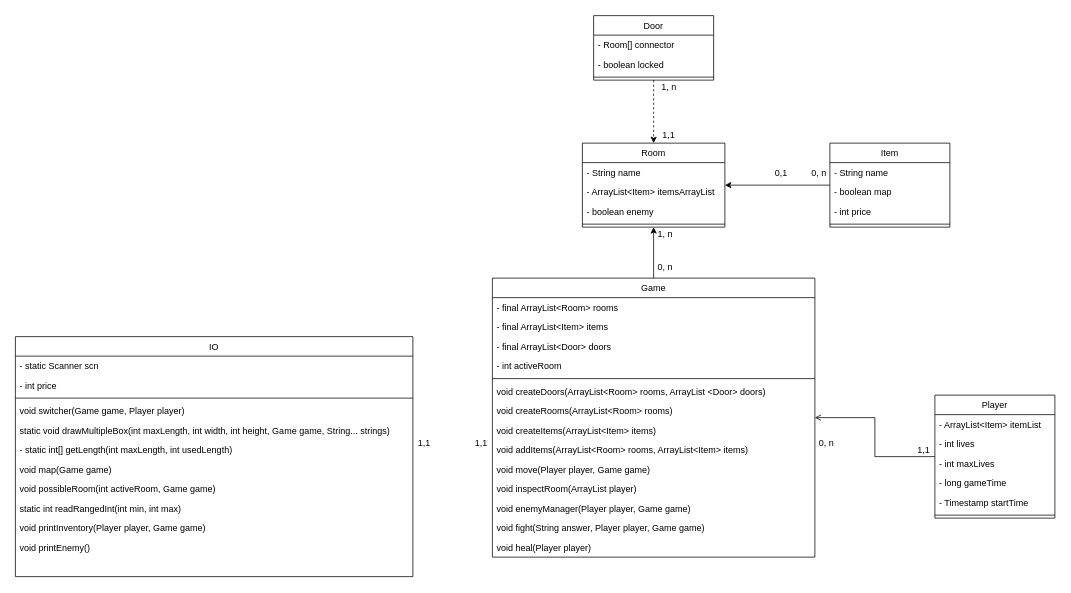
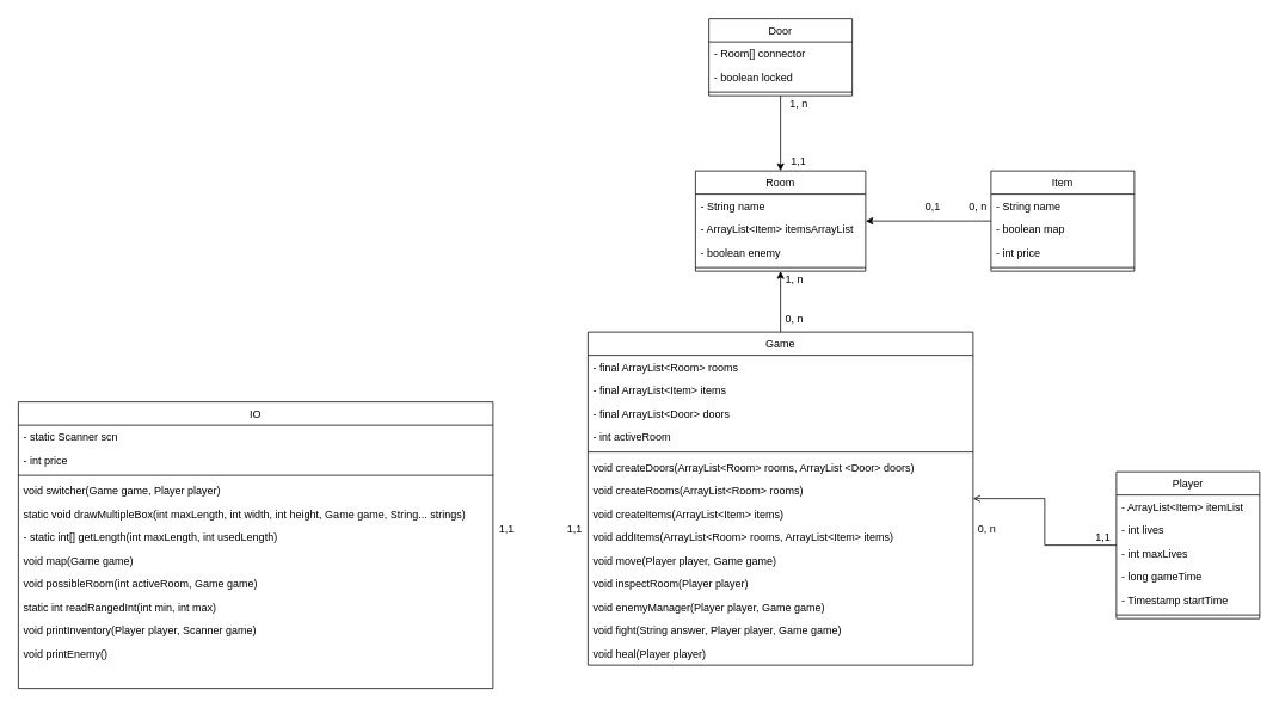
- <mxCell id="21" style="edgeStyle=orthogonalEdgeStyle;rounded=0;orthogonalLoop=1;jettySize=auto;html=1;dashed=1;" parent="1" source="22" target="16" edge="1"><mxGeometry relative="1" as="geometry" /></mxCell>
+ <mxCell id="21" style="edgeStyle=orthogonalEdgeStyle;rounded=0;orthogonalLoop=1;jettySize=auto;html=1;" parent="1" source="22" target="16" edge="1"><mxGeometry relative="1" as="geometry" /></mxCell>
- <mxCell id="38" value="void inspectRoom(ArrayList player)" style="text;align=left;verticalAlign=top;spacingLeft=4;spacingRight=4;overflow=hidden;rotatable=0;points=[[0,0.5],[1,0.5]];portConstraint=eastwest;" parent="27" vertex="1"><mxGeometry y="268" width="430" height="26" as="geometry" /></mxCell>
+ <mxCell id="38" value="void inspectRoom(Player player)" style="text;align=left;verticalAlign=top;spacingLeft=4;spacingRight=4;overflow=hidden;rotatable=0;points=[[0,0.5],[1,0.5]];portConstraint=eastwest;" parent="27" vertex="1"><mxGeometry y="268" width="430" height="26" as="geometry" /></mxCell>
- <mxCell id="52" value="void printInventory(Player player, Game game)" style="text;align=left;verticalAlign=top;spacingLeft=4;spacingRight=4;overflow=hidden;rotatable=0;points=[[0,0.5],[1,0.5]];portConstraint=eastwest;" parent="42" vertex="1"><mxGeometry y="242" width="530" height="26" as="geometry" /></mxCell>
+ <mxCell id="52" value="void printInventory(Player player, Scanner game)" style="text;align=left;verticalAlign=top;spacingLeft=4;spacingRight=4;overflow=hidden;rotatable=0;points=[[0,0.5],[1,0.5]];portConstraint=eastwest;" parent="42" vertex="1"><mxGeometry y="242" width="530" height="26" as="geometry" /></mxCell>
